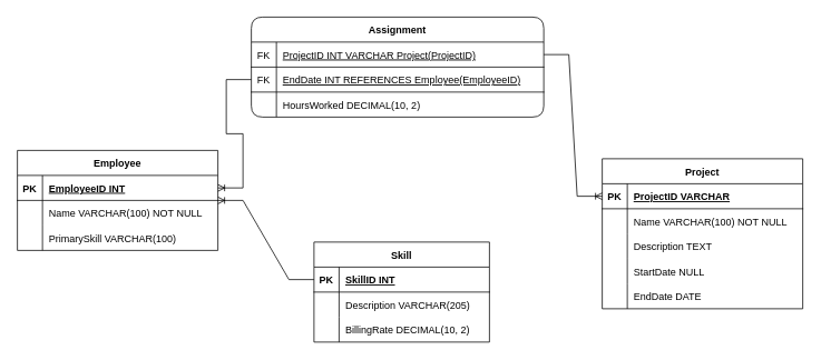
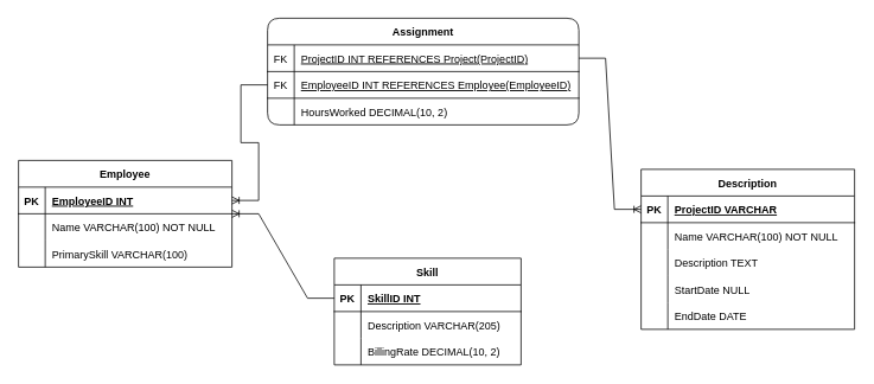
- <mxCell id="41" value="ProjectID INT VARCHAR Project(ProjectID)" style="shape=partialRectangle;overflow=hidden;connectable=0;fillColor=none;align=left;strokeColor=inherit;top=0;left=0;bottom=0;right=0;spacingLeft=6;fontStyle=4;" vertex="1" parent="39"><mxGeometry x="30" width="320" height="30" as="geometry"><mxRectangle width="320" height="30" as="alternateBounds" /></mxGeometry></mxCell>
+ <mxCell id="41" value="ProjectID INT REFERENCES Project(ProjectID)" style="shape=partialRectangle;overflow=hidden;connectable=0;fillColor=none;align=left;strokeColor=inherit;top=0;left=0;bottom=0;right=0;spacingLeft=6;fontStyle=4;" vertex="1" parent="39"><mxGeometry x="30" width="320" height="30" as="geometry"><mxRectangle width="320" height="30" as="alternateBounds" /></mxGeometry></mxCell>
- <mxCell id="44" value="EndDate INT REFERENCES Employee(EmployeeID)" style="shape=partialRectangle;overflow=hidden;connectable=0;fillColor=none;align=left;strokeColor=inherit;top=0;left=0;bottom=0;right=0;spacingLeft=6;fontStyle=4;" vertex="1" parent="42"><mxGeometry x="30" width="320" height="30" as="geometry"><mxRectangle width="320" height="30" as="alternateBounds" /></mxGeometry></mxCell>
+ <mxCell id="44" value="EmployeeID INT REFERENCES Employee(EmployeeID)" style="shape=partialRectangle;overflow=hidden;connectable=0;fillColor=none;align=left;strokeColor=inherit;top=0;left=0;bottom=0;right=0;spacingLeft=6;fontStyle=4;" vertex="1" parent="42"><mxGeometry x="30" width="320" height="30" as="geometry"><mxRectangle width="320" height="30" as="alternateBounds" /></mxGeometry></mxCell>
- <mxCell id="22" value="Project" style="shape=table;startSize=30;container=1;collapsible=1;childLayout=tableLayout;fixedRows=1;rowLines=0;fontStyle=1;align=center;resizeLast=1;" vertex="1" parent="1"><mxGeometry x="720" y="190" width="240" height="180" as="geometry" /></mxCell>
+ <mxCell id="22" value="Description" style="shape=table;startSize=30;container=1;collapsible=1;childLayout=tableLayout;fixedRows=1;rowLines=0;fontStyle=1;align=center;resizeLast=1;" vertex="1" parent="1"><mxGeometry x="720" y="190" width="240" height="180" as="geometry" /></mxCell>
